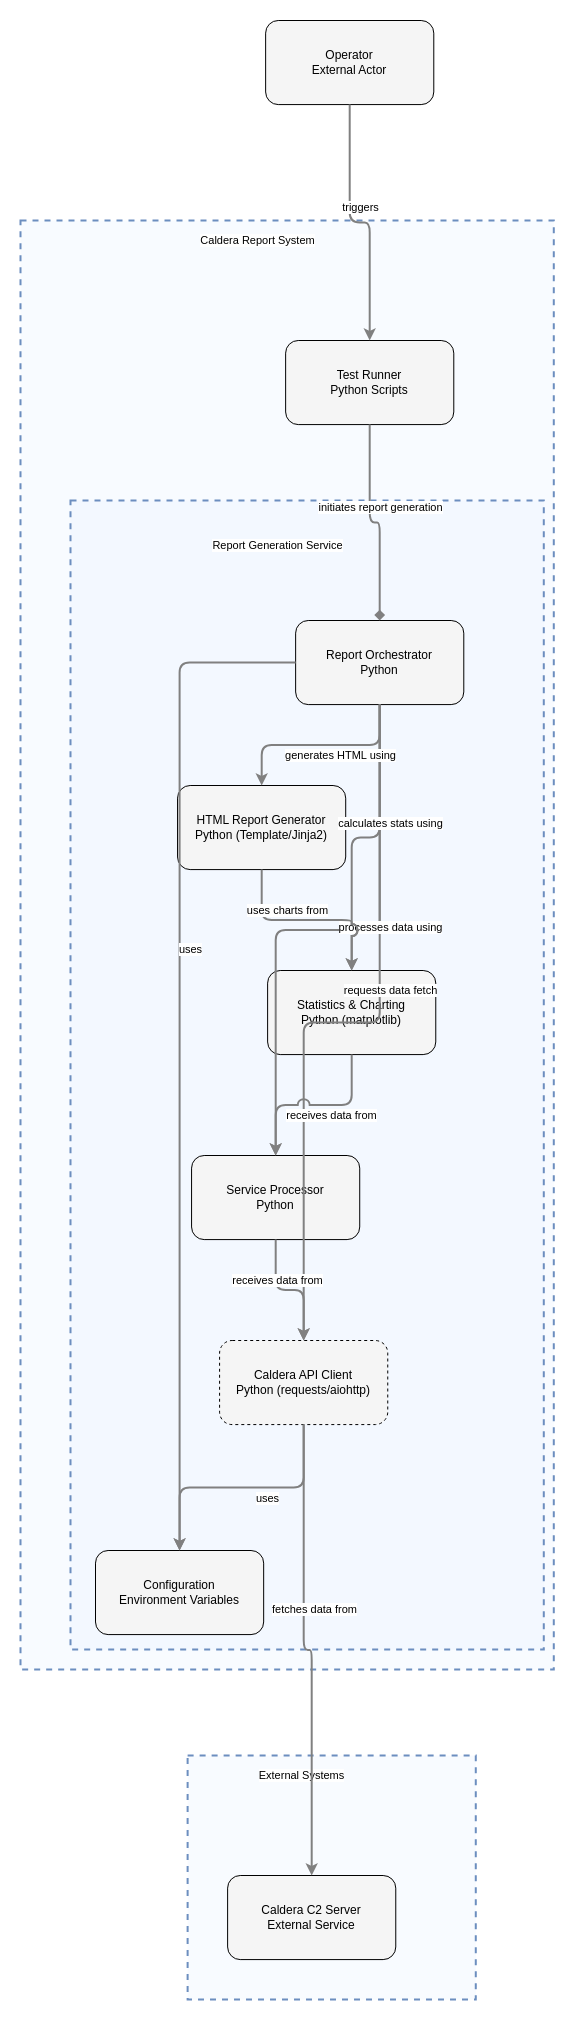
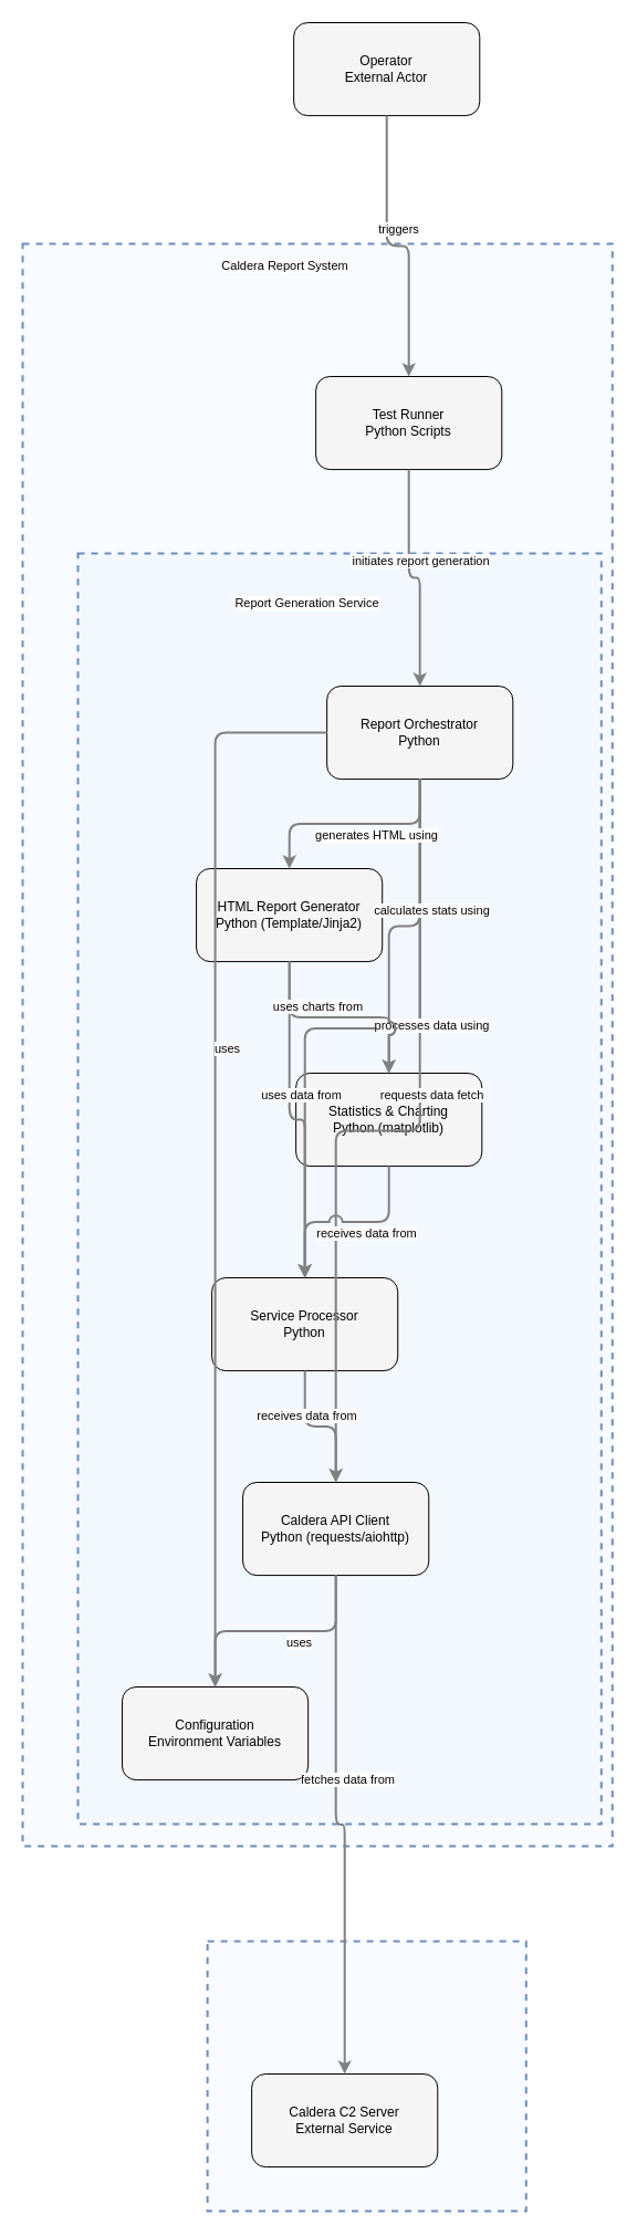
- <mxCell id="41" style="edgeStyle=orthogonalEdgeStyle;rounded=1;orthogonalLoop=1;jettySize=auto;html=1;strokeColor=#808080;strokeWidth=2;jumpStyle=arc;jumpSize=10;spacing=15;labelBackgroundColor=white;labelBorderColor=none;endArrow=diamond;" edge="1" parent="1" source="9" target="11"><mxGeometry relative="1" as="geometry" /></mxCell>
+ <mxCell id="41" style="edgeStyle=orthogonalEdgeStyle;rounded=1;orthogonalLoop=1;jettySize=auto;html=1;strokeColor=#808080;strokeWidth=2;jumpStyle=arc;jumpSize=10;spacing=15;labelBackgroundColor=white;labelBorderColor=none" edge="1" parent="1" source="9" target="11"><mxGeometry relative="1" as="geometry" /></mxCell>
+ <mxCell id="33" style="edgeStyle=orthogonalEdgeStyle;rounded=1;orthogonalLoop=1;jettySize=auto;html=1;strokeColor=#808080;strokeWidth=2;jumpStyle=arc;jumpSize=10;spacing=15;labelBackgroundColor=white;labelBorderColor=none" edge="1" parent="1" source="15" target="13"><mxGeometry relative="1" as="geometry" /></mxCell>
+ <mxCell id="34" value="uses data from" style="edgeLabel;html=1;align=center;verticalAlign=middle;resizable=0;points=[];" vertex="1" connectable="0" parent="33"><mxGeometry x="-0.2" y="10" relative="1" as="geometry"><mxPoint as="offset" /></mxGeometry></mxCell>
- <mxCell id="12" value="Caldera API Client&lt;br&gt;Python (requests/aiohttp)" style="rounded=1;whiteSpace=wrap;html=1;fillColor=#f5f5f5;dashed=1;" vertex="1" parent="2"><mxGeometry x="149.092" y="840" width="168.158" height="84.079" as="geometry" /></mxCell>
+ <mxCell id="12" value="Caldera API Client&lt;br&gt;Python (requests/aiohttp)" style="rounded=1;whiteSpace=wrap;html=1;fillColor=#f5f5f5" vertex="1" parent="2"><mxGeometry x="149.092" y="840" width="168.158" height="84.079" as="geometry" /></mxCell>
- <mxCell id="16" value="Configuration&lt;br&gt;Environment Variables" style="rounded=1;whiteSpace=wrap;html=1;fillColor=#f5f5f5" vertex="1" parent="2"><mxGeometry x="25" y="1050" width="168.158" height="84.079" as="geometry" /></mxCell>
+ <mxCell id="16" value="Configuration&lt;br&gt;Environment Variables" style="rounded=1;whiteSpace=wrap;html=1;fillColor=#f5f5f5" vertex="1" parent="2"><mxGeometry x="40" y="1025" width="168.158" height="84.079" as="geometry" /></mxCell>
- <mxCell id="5" value="External Systems" style="edgeLabel;html=1;align=center;verticalAlign=middle;resizable=0;labelBackgroundColor=white;spacing=5" vertex="1" parent="1"><mxGeometry x="195.118" y="1763" width="212.158" height="24" as="geometry" /></mxCell>
